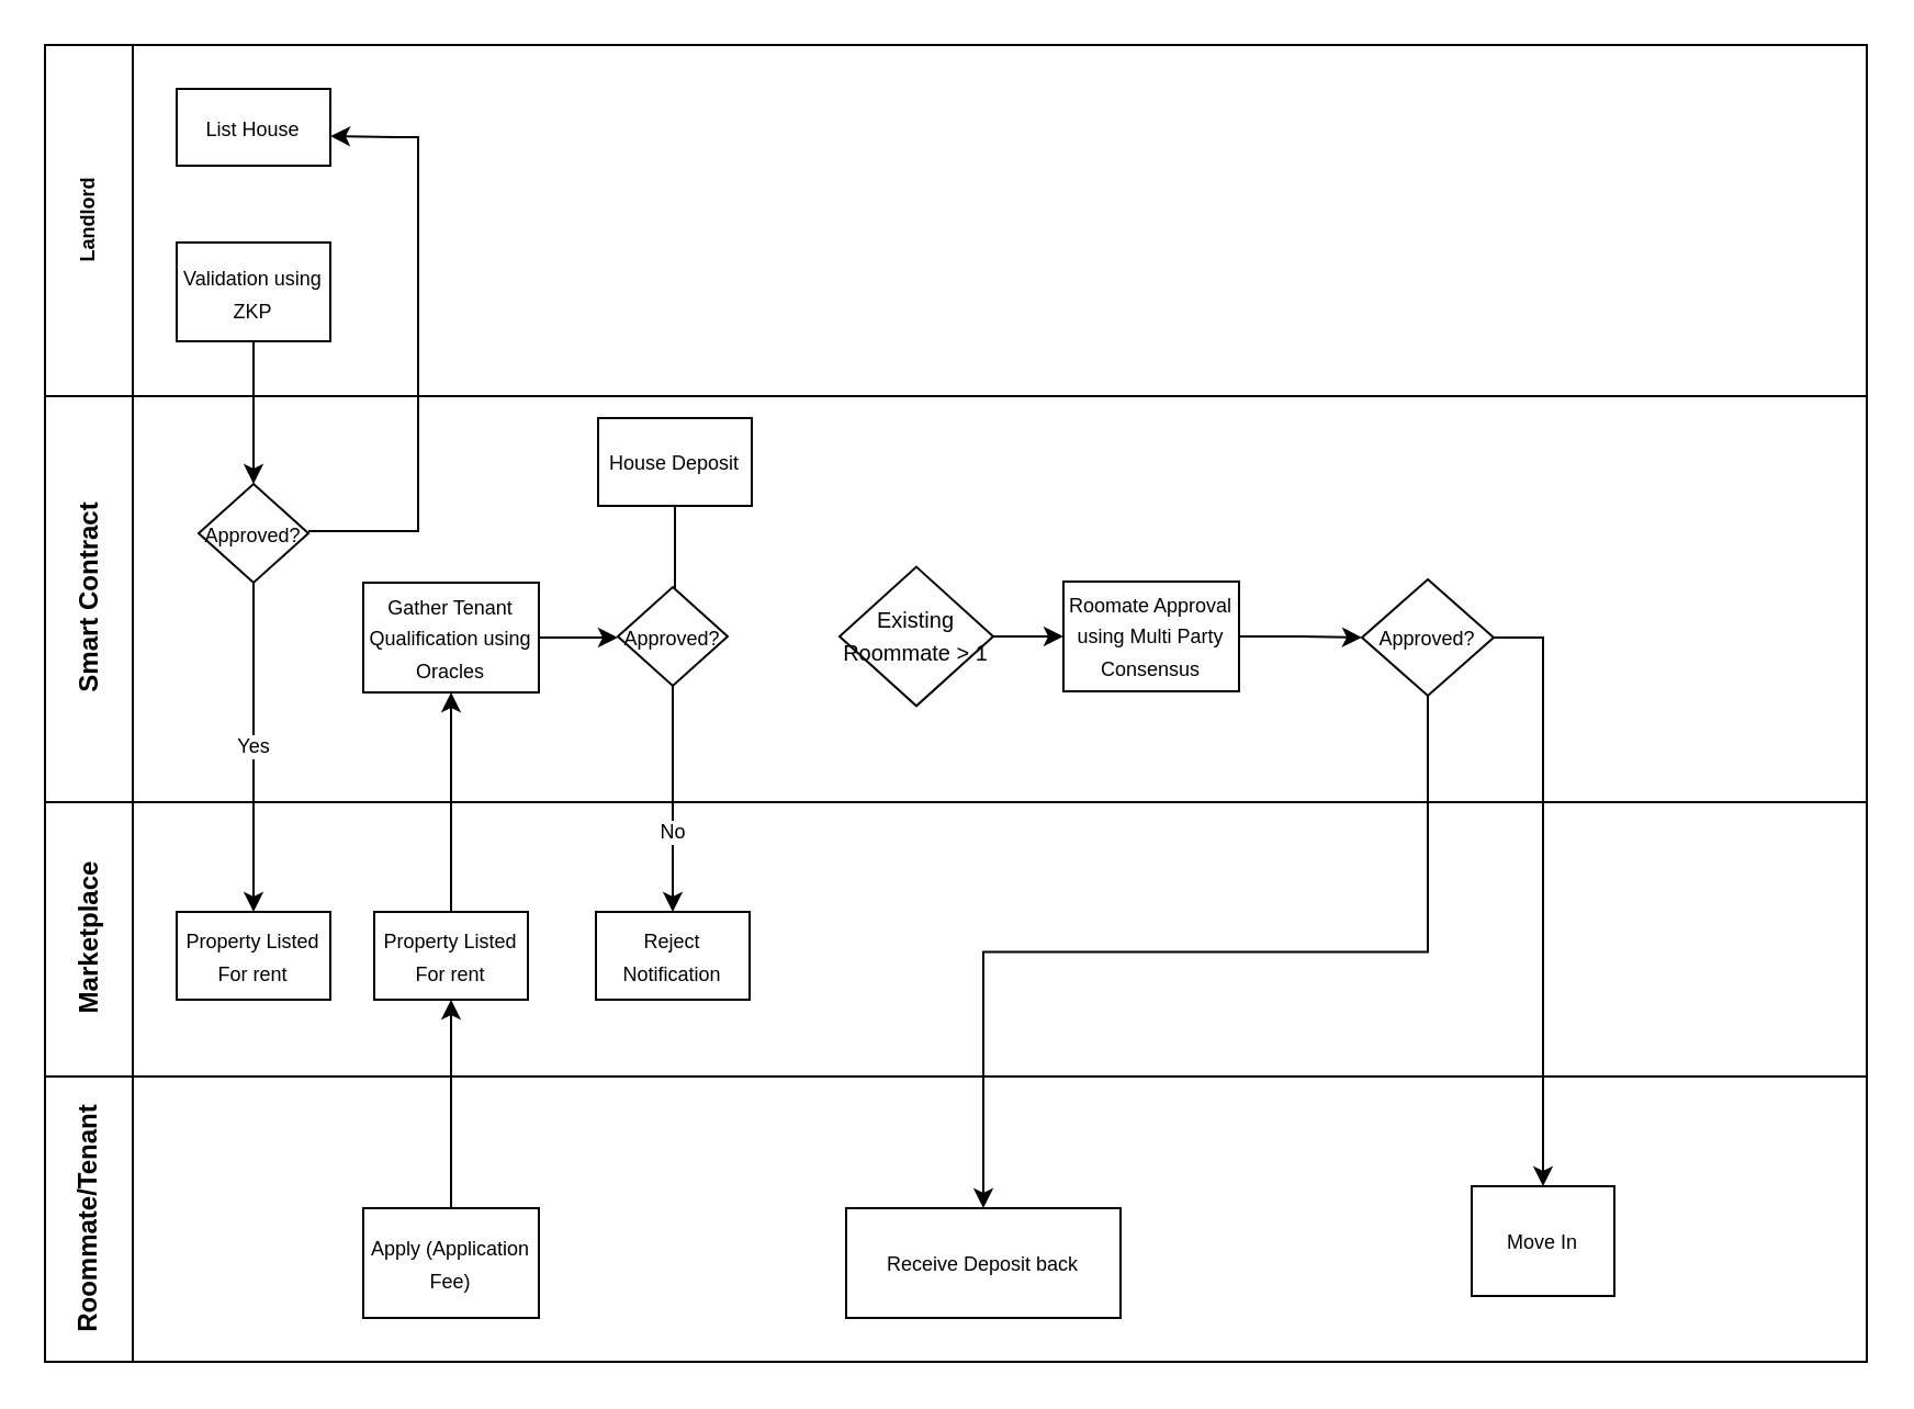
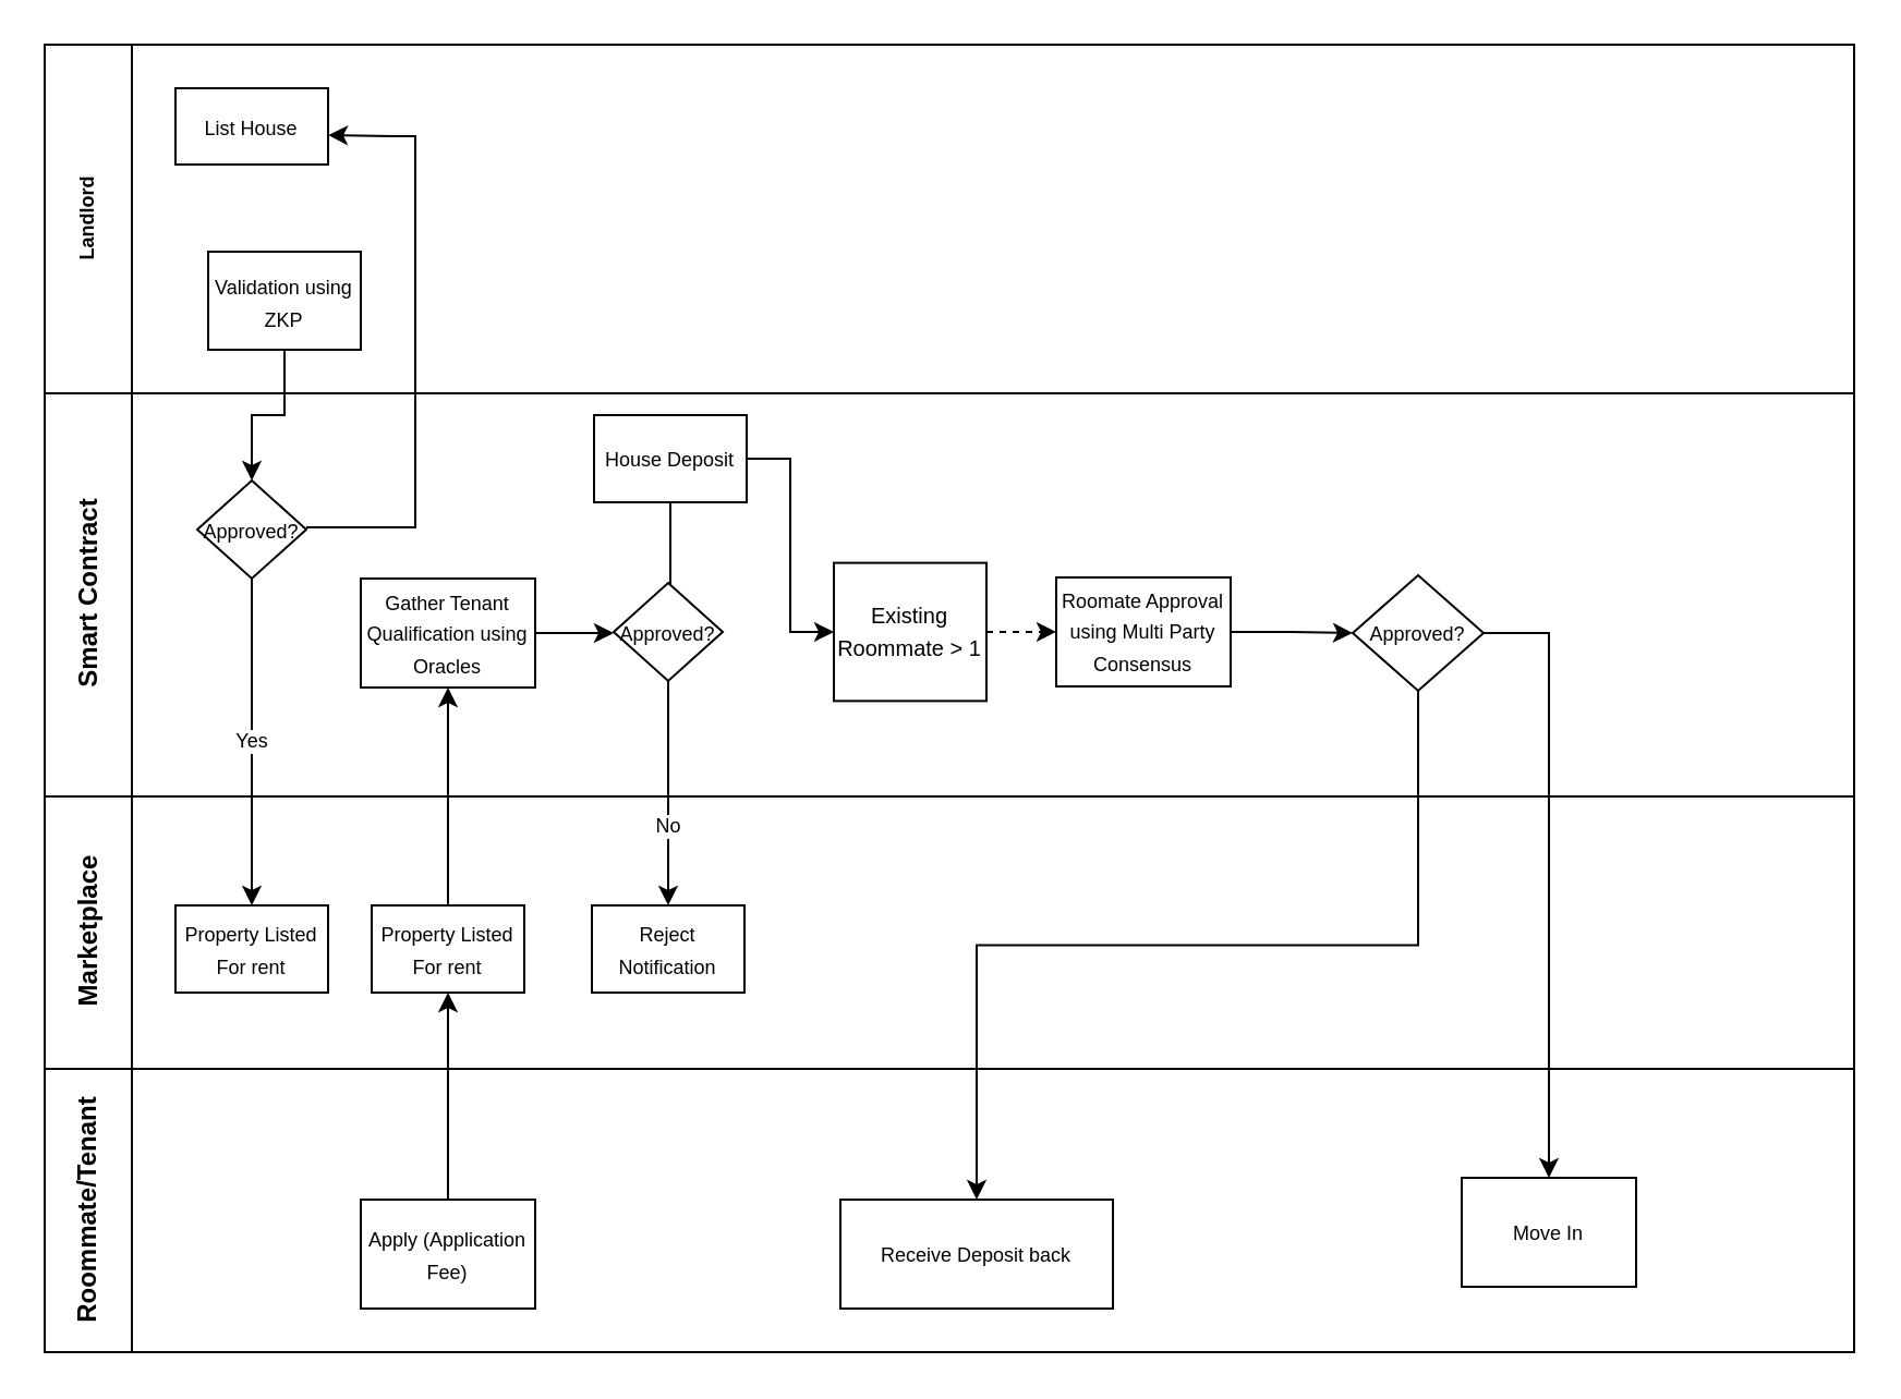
- <mxCell id="12" value="&lt;font style=&quot;font-size: 9px&quot;&gt;Validation using ZKP&lt;/font&gt;" style="rounded=0;whiteSpace=wrap;html=1;" vertex="1" parent="10"><mxGeometry x="60" y="90" width="70" height="45" as="geometry" /></mxCell>
+ <mxCell id="12" value="&lt;font style=&quot;font-size: 9px&quot;&gt;Validation using ZKP&lt;/font&gt;" style="rounded=0;whiteSpace=wrap;html=1;" vertex="1" parent="10"><mxGeometry x="75" y="95" width="70" height="45" as="geometry" /></mxCell>
+ <mxCell id="17" style="edgeStyle=orthogonalEdgeStyle;rounded=0;orthogonalLoop=1;jettySize=auto;html=1;exitX=1;exitY=0.5;exitDx=0;exitDy=0;entryX=0;entryY=0.5;entryDx=0;entryDy=0;fontSize=9;startArrow=none;" edge="1" parent="13" source="24" target="20"><mxGeometry relative="1" as="geometry" /></mxCell>
- <mxCell id="20" value="&lt;font size=&quot;1&quot;&gt;Existing Roommate &amp;gt; 1&lt;/font&gt;" style="rhombus;whiteSpace=wrap;html=1;" vertex="1" parent="13"><mxGeometry x="362" y="77.81" width="70" height="63.37" as="geometry" /></mxCell>
+ <mxCell id="20" value="&lt;font size=&quot;1&quot;&gt;Existing Roommate &amp;gt; 1&lt;/font&gt;" style="whiteSpace=wrap;html=1;rounded=0;" vertex="1" parent="13"><mxGeometry x="362" y="77.81" width="70" height="63.37" as="geometry" /></mxCell>
- <mxCell id="19" style="edgeStyle=orthogonalEdgeStyle;rounded=0;orthogonalLoop=1;jettySize=auto;html=1;exitX=1;exitY=0.5;exitDx=0;exitDy=0;entryX=0;entryY=0.5;entryDx=0;entryDy=0;fontSize=9;" edge="1" parent="13" source="20" target="22"><mxGeometry relative="1" as="geometry" /></mxCell>
+ <mxCell id="19" style="edgeStyle=orthogonalEdgeStyle;rounded=0;orthogonalLoop=1;jettySize=auto;html=1;exitX=1;exitY=0.5;exitDx=0;exitDy=0;entryX=0;entryY=0.5;entryDx=0;entryDy=0;fontSize=9;dashed=1;" edge="1" parent="13" source="20" target="22"><mxGeometry relative="1" as="geometry" /></mxCell>
- <mxCell id="9" value="&lt;font style=&quot;font-size: 9px&quot;&gt;Move In&lt;/font&gt;" style="rounded=0;whiteSpace=wrap;html=1;" vertex="1" parent="6"><mxGeometry x="650" y="50.0" width="65" height="50" as="geometry" /></mxCell>
+ <mxCell id="9" value="&lt;font style=&quot;font-size: 9px&quot;&gt;Move In&lt;/font&gt;" style="rounded=0;whiteSpace=wrap;html=1;" vertex="1" parent="6"><mxGeometry x="650" y="50.0" width="80" height="50" as="geometry" /></mxCell>
